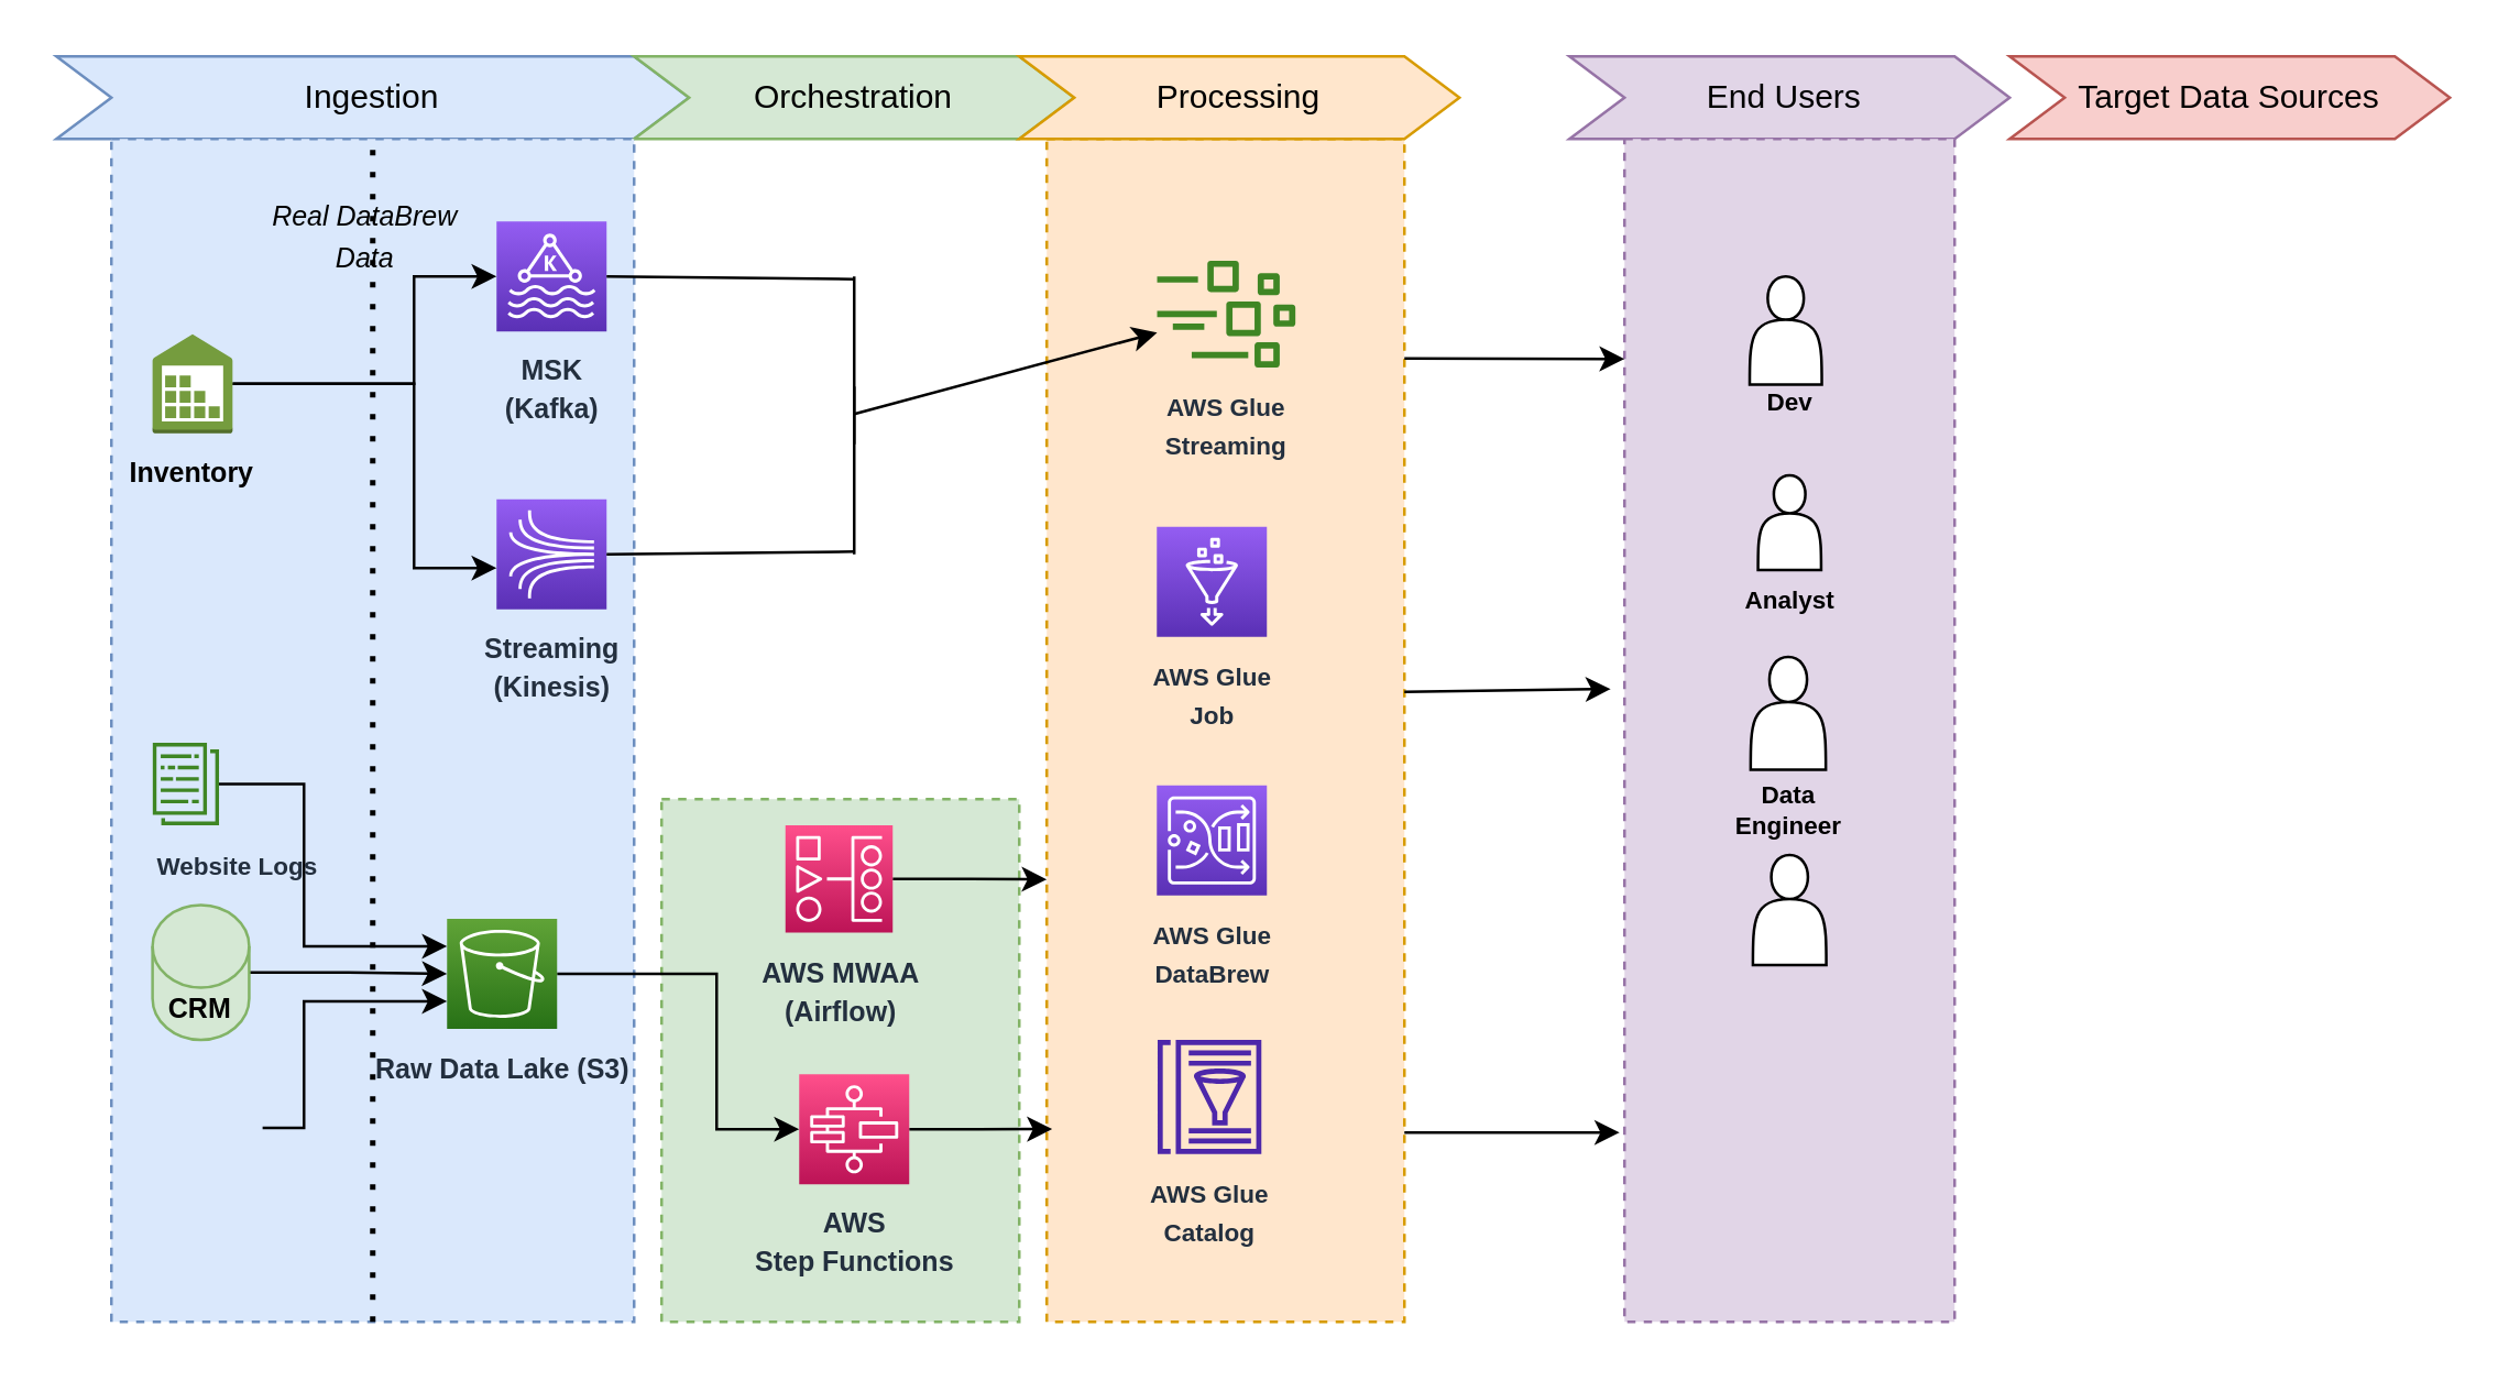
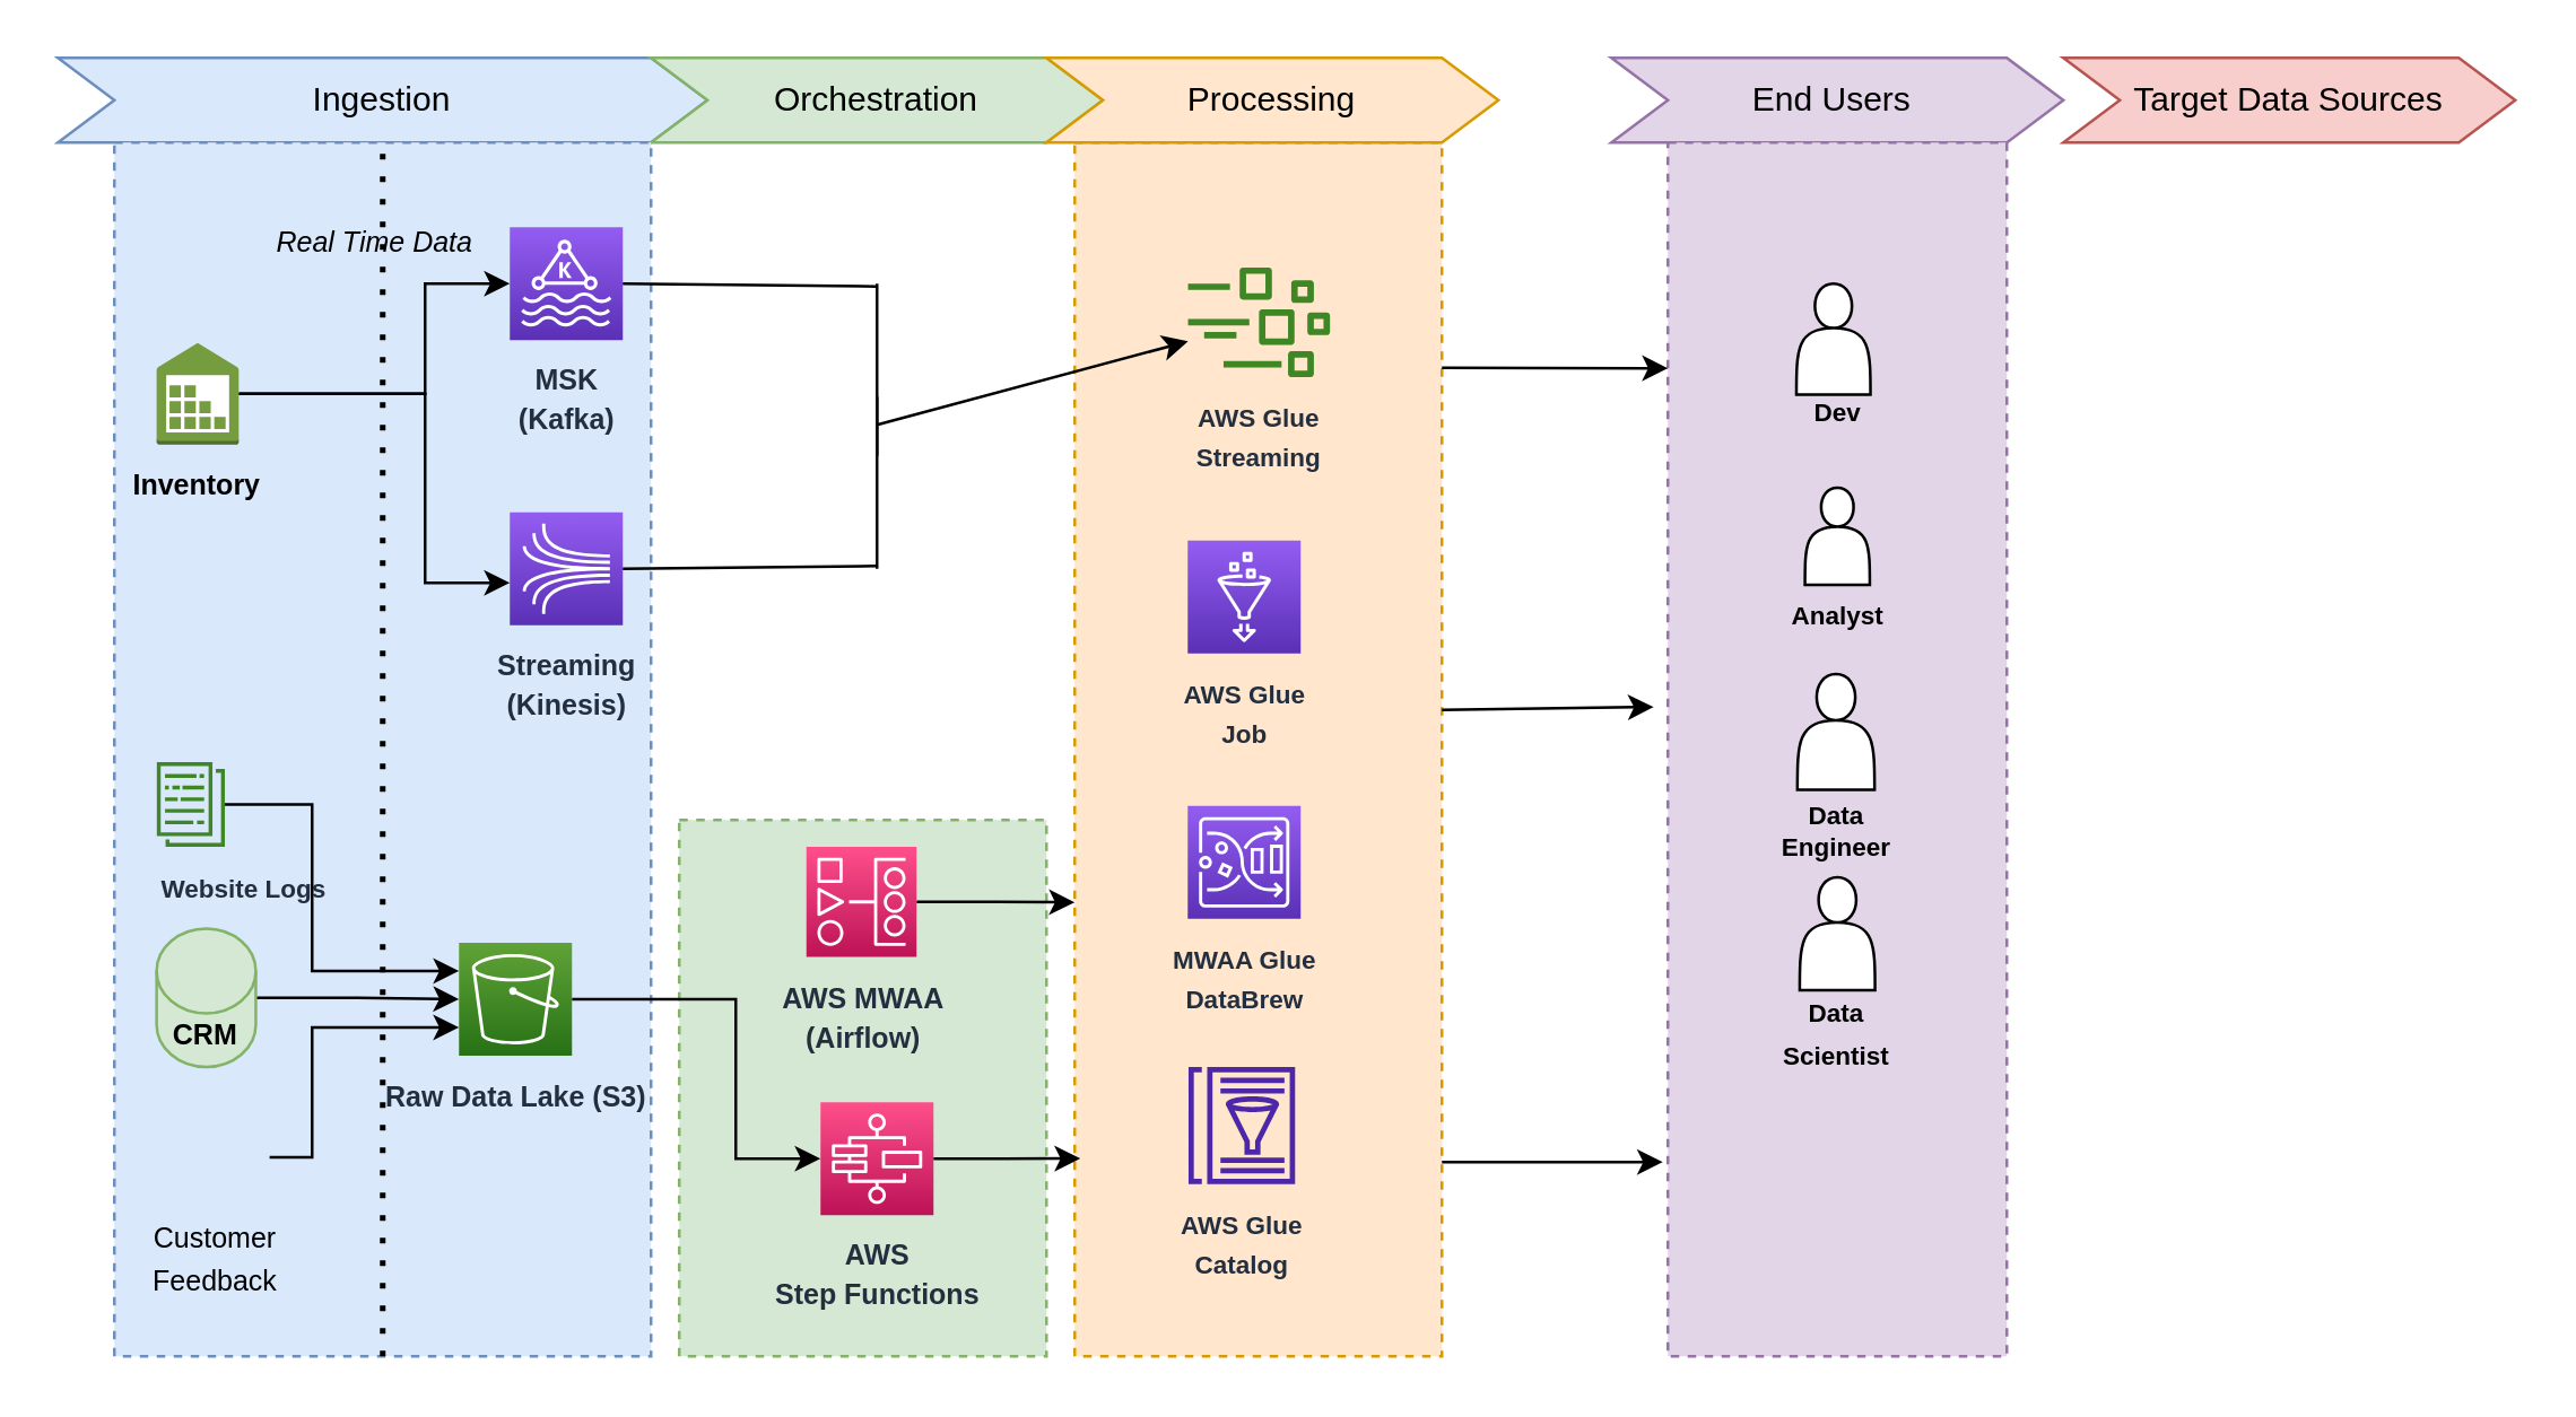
- <mxCell id="15" value="&lt;font style=&quot;font-size: 10px;&quot;&gt;&lt;i&gt;Real DataBrew Data&lt;/i&gt;&lt;/font&gt;" style="text;html=1;strokeColor=none;fillColor=none;align=center;verticalAlign=middle;whiteSpace=wrap;rounded=0;" vertex="1" parent="1"><mxGeometry x="94.95" y="70" width="75" height="30" as="geometry" /></mxCell>
+ <mxCell id="15" value="&lt;font style=&quot;font-size: 10px;&quot;&gt;&lt;i&gt;Real Time Data&lt;/i&gt;&lt;/font&gt;" style="text;html=1;strokeColor=none;fillColor=none;align=center;verticalAlign=middle;whiteSpace=wrap;rounded=0;" vertex="1" parent="1"><mxGeometry x="94.95" y="70" width="75" height="30" as="geometry" /></mxCell>
- <mxCell id="31" value="&lt;font style=&quot;font-size: 9px;&quot;&gt;&lt;b&gt;AWS Glue&lt;br&gt;DataBrew&lt;/b&gt;&lt;/font&gt;" style="sketch=0;points=[[0,0,0],[0.25,0,0],[0.5,0,0],[0.75,0,0],[1,0,0],[0,1,0],[0.25,1,0],[0.5,1,0],[0.75,1,0],[1,1,0],[0,0.25,0],[0,0.5,0],[0,0.75,0],[1,0.25,0],[1,0.5,0],[1,0.75,0]];outlineConnect=0;fontColor=#232F3E;gradientColor=#945DF2;gradientDirection=north;fillColor=#5A30B5;strokeColor=#ffffff;dashed=0;verticalLabelPosition=bottom;verticalAlign=top;align=center;html=1;fontSize=12;fontStyle=0;aspect=fixed;shape=mxgraph.aws4.resourceIcon;resIcon=mxgraph.aws4.glue_databrew;" vertex="1" parent="1"><mxGeometry x="420" y="285" width="40" height="40" as="geometry" /></mxCell>
+ <mxCell id="31" value="&lt;font style=&quot;font-size: 9px;&quot;&gt;&lt;b&gt;MWAA Glue&lt;br&gt;DataBrew&lt;/b&gt;&lt;/font&gt;" style="sketch=0;points=[[0,0,0],[0.25,0,0],[0.5,0,0],[0.75,0,0],[1,0,0],[0,1,0],[0.25,1,0],[0.5,1,0],[0.75,1,0],[1,1,0],[0,0.25,0],[0,0.5,0],[0,0.75,0],[1,0.25,0],[1,0.5,0],[1,0.75,0]];outlineConnect=0;fontColor=#232F3E;gradientColor=#945DF2;gradientDirection=north;fillColor=#5A30B5;strokeColor=#ffffff;dashed=0;verticalLabelPosition=bottom;verticalAlign=top;align=center;html=1;fontSize=12;fontStyle=0;aspect=fixed;shape=mxgraph.aws4.resourceIcon;resIcon=mxgraph.aws4.glue_databrew;" vertex="1" parent="1"><mxGeometry x="420" y="285" width="40" height="40" as="geometry" /></mxCell>
+ <mxCell id="41" value="&lt;font style=&quot;font-size: 9px;&quot;&gt;&lt;b&gt;Data&lt;br&gt;Scientist&lt;/b&gt;&lt;/font&gt;" style="text;html=1;strokeColor=none;fillColor=none;align=center;verticalAlign=middle;whiteSpace=wrap;rounded=0;" vertex="1" parent="39"><mxGeometry y="40" width="60" height="30" as="geometry" /></mxCell>
+ <mxCell id="28" value="&lt;font style=&quot;font-size: 10px;&quot;&gt;Customer Feedback&lt;/font&gt;" style="text;html=1;strokeColor=none;fillColor=none;align=center;verticalAlign=middle;whiteSpace=wrap;rounded=0;" vertex="1" parent="1"><mxGeometry x="45.51" y="430" width="60" height="30" as="geometry" /></mxCell>
